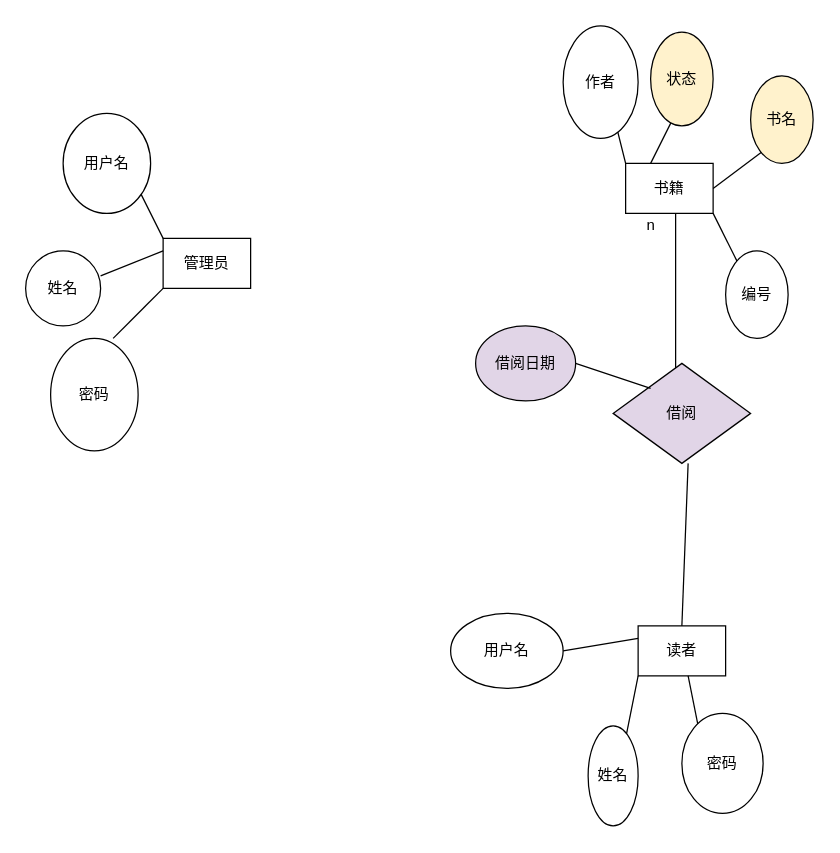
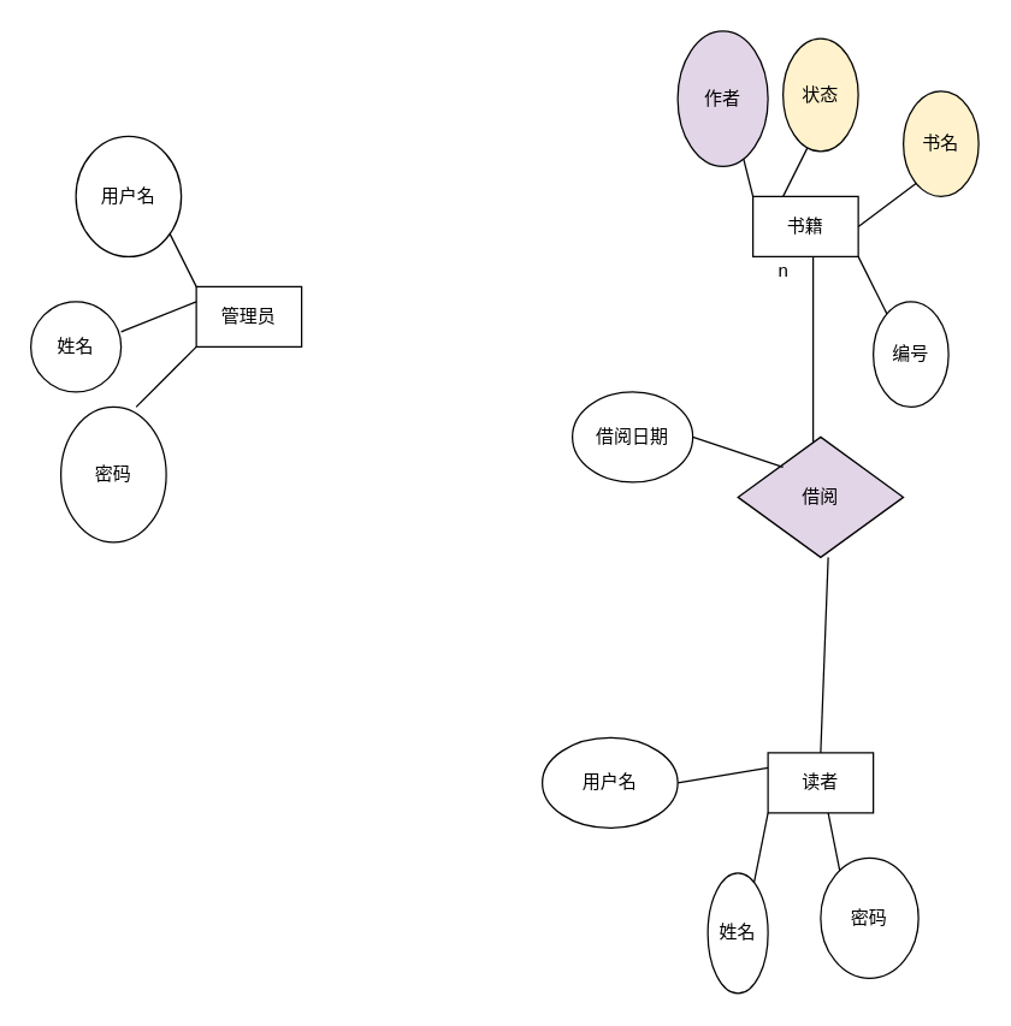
- <mxCell id="13" value="作者" style="ellipse;whiteSpace=wrap;html=1;" vertex="1" parent="1"><mxGeometry x="450" y="20" width="60" height="90" as="geometry" /></mxCell>
+ <mxCell id="13" value="作者" style="ellipse;whiteSpace=wrap;html=1;fillColor=#e1d5e7;" vertex="1" parent="1"><mxGeometry x="450" y="20" width="60" height="90" as="geometry" /></mxCell>
- <mxCell id="30" value="借阅日期" style="ellipse;whiteSpace=wrap;html=1;fillColor=#e1d5e7;" vertex="1" parent="1"><mxGeometry x="380" y="260" width="80" height="60" as="geometry" /></mxCell>
+ <mxCell id="30" value="借阅日期" style="ellipse;whiteSpace=wrap;html=1;" vertex="1" parent="1"><mxGeometry x="380" y="260" width="80" height="60" as="geometry" /></mxCell>
